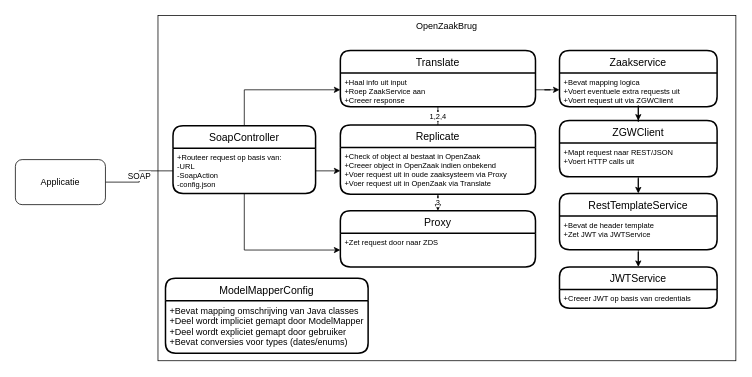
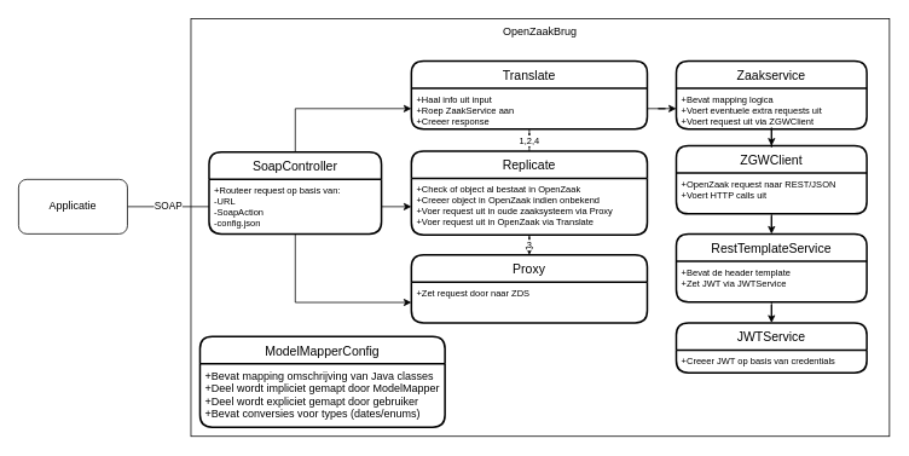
- <mxCell id="11" value="+Mapt request naar REST/JSON&#10;+Voert HTTP calls uit" style="align=left;strokeColor=none;fillColor=none;spacingLeft=4;fontSize=10;verticalAlign=top;resizable=0;rotatable=0;part=1;" parent="10" vertex="1"><mxGeometry y="30" width="210" height="45" as="geometry" /></mxCell>
+ <mxCell id="11" value="+OpenZaak request naar REST/JSON&#10;+Voert HTTP calls uit" style="align=left;strokeColor=none;fillColor=none;spacingLeft=4;fontSize=10;verticalAlign=top;resizable=0;rotatable=0;part=1;" parent="10" vertex="1"><mxGeometry y="30" width="210" height="45" as="geometry" /></mxCell>
- <mxCell id="4" value="Applicatie" style="rounded=1;whiteSpace=wrap;html=1;" parent="1" vertex="1"><mxGeometry x="20" y="212" width="120" height="60" as="geometry" /></mxCell>
+ <mxCell id="4" value="Applicatie" style="rounded=1;whiteSpace=wrap;html=1;" parent="1" vertex="1"><mxGeometry x="20" y="197" width="120" height="60" as="geometry" /></mxCell>
